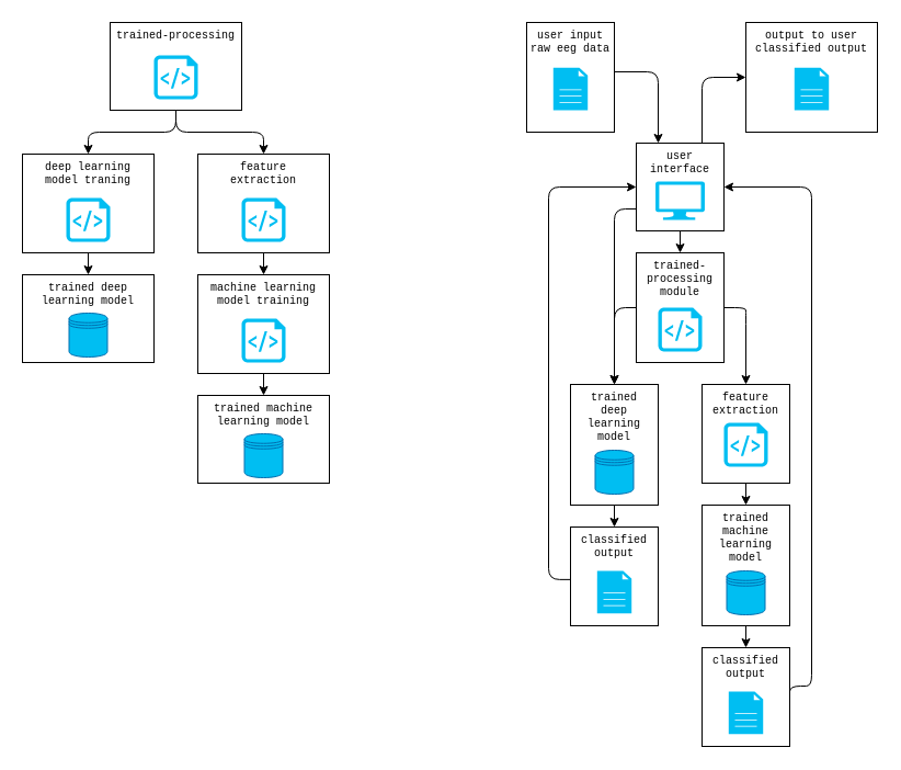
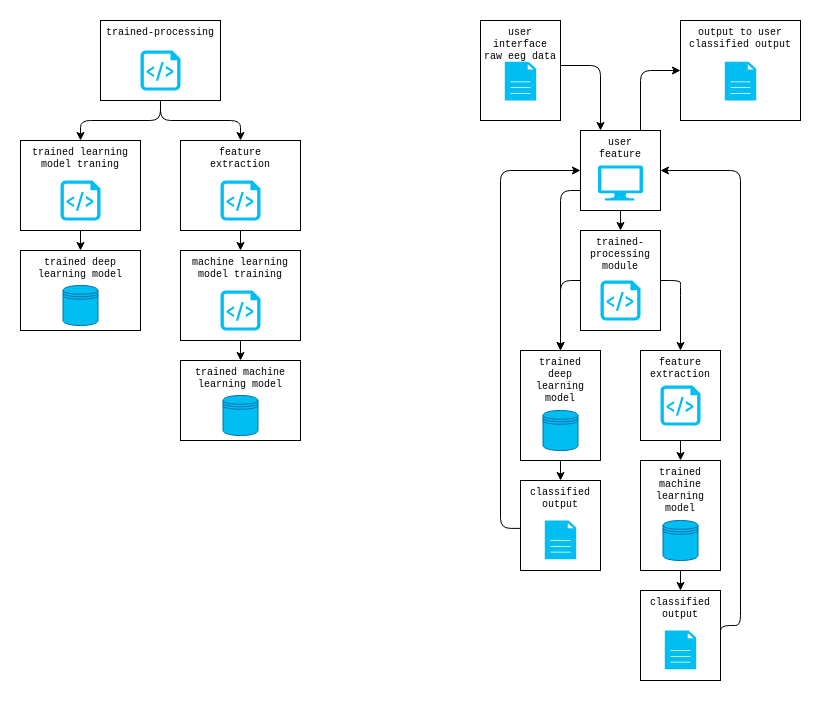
- <mxCell id="41" value="&lt;span style=&quot;text-align: left;&quot;&gt;user input&lt;br&gt;raw eeg data&lt;br&gt;&lt;/span&gt;" style="whiteSpace=wrap;html=1;fontSize=10;fontFamily=Courier New;align=center;horizontal=1;verticalAlign=top;" parent="1" vertex="1"><mxGeometry x="480" y="20" width="80" height="100" as="geometry" /></mxCell>
+ <mxCell id="41" value="&lt;span style=&quot;text-align: left;&quot;&gt;user interface&lt;br&gt;raw eeg data&lt;br&gt;&lt;/span&gt;" style="whiteSpace=wrap;html=1;fontSize=10;fontFamily=Courier New;align=center;horizontal=1;verticalAlign=top;" parent="1" vertex="1"><mxGeometry x="480" y="20" width="80" height="100" as="geometry" /></mxCell>
- <mxCell id="13" value="user&lt;br&gt;interface" style="whiteSpace=wrap;html=1;fontSize=10;fontFamily=Courier New;align=center;verticalAlign=top;" parent="1" vertex="1"><mxGeometry x="580" y="130" width="80" height="80" as="geometry" /></mxCell>
+ <mxCell id="13" value="user&lt;br&gt;feature" style="whiteSpace=wrap;html=1;fontSize=10;fontFamily=Courier New;align=center;verticalAlign=top;" parent="1" vertex="1"><mxGeometry x="580" y="130" width="80" height="80" as="geometry" /></mxCell>
- <mxCell id="4" value="deep learning&lt;br&gt;model traning" style="whiteSpace=wrap;html=1;fontSize=10;fontFamily=Courier New;verticalAlign=top;align=center;" parent="1" vertex="1"><mxGeometry x="20" y="140" width="120" height="90" as="geometry" /></mxCell>
+ <mxCell id="4" value="trained learning&lt;br&gt;model traning" style="whiteSpace=wrap;html=1;fontSize=10;fontFamily=Courier New;verticalAlign=top;align=center;" parent="1" vertex="1"><mxGeometry x="20" y="140" width="120" height="90" as="geometry" /></mxCell>
